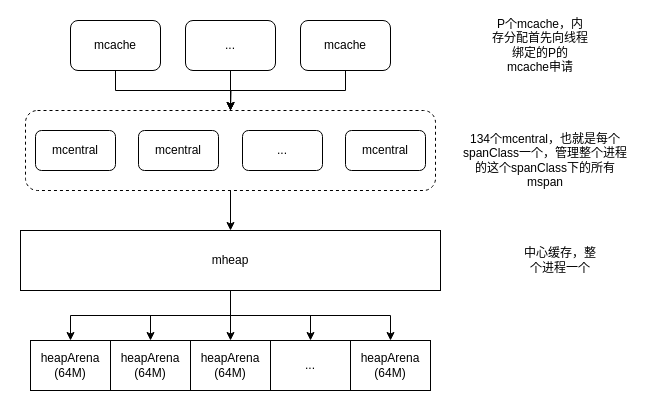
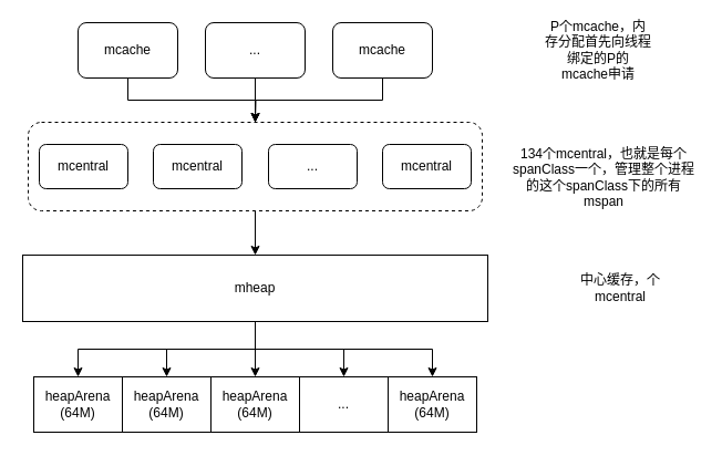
- <mxCell id="27" value="中心缓存，整个进程一个" style="text;html=1;strokeColor=none;fillColor=none;align=center;verticalAlign=middle;whiteSpace=wrap;rounded=0;" vertex="1" parent="1"><mxGeometry x="520" y="250" width="80" height="20" as="geometry" /></mxCell>
+ <mxCell id="27" value="中心缓存，个mcentral" style="text;html=1;strokeColor=none;fillColor=none;align=center;verticalAlign=middle;whiteSpace=wrap;rounded=0;" vertex="1" parent="1"><mxGeometry x="520" y="250" width="80" height="20" as="geometry" /></mxCell>
